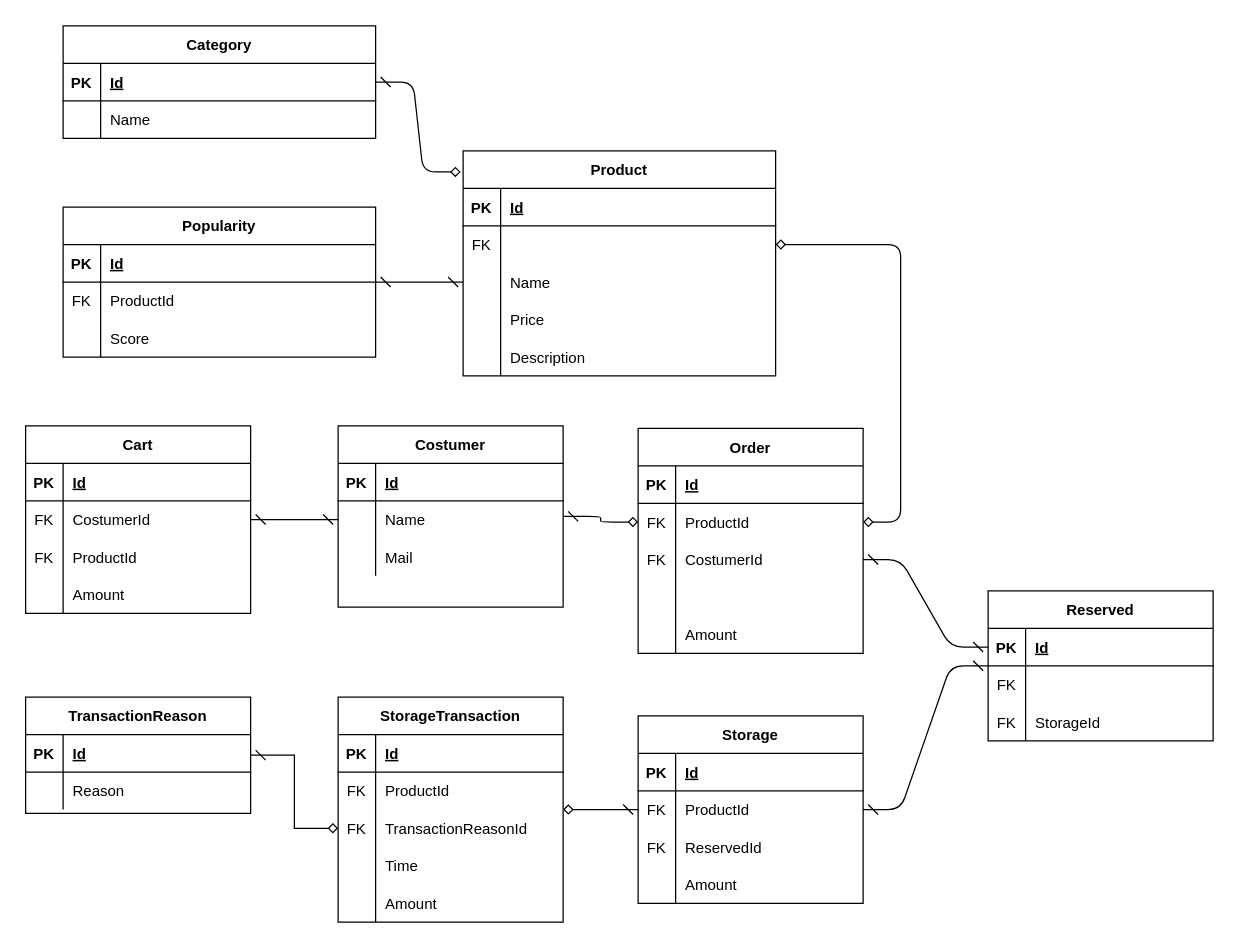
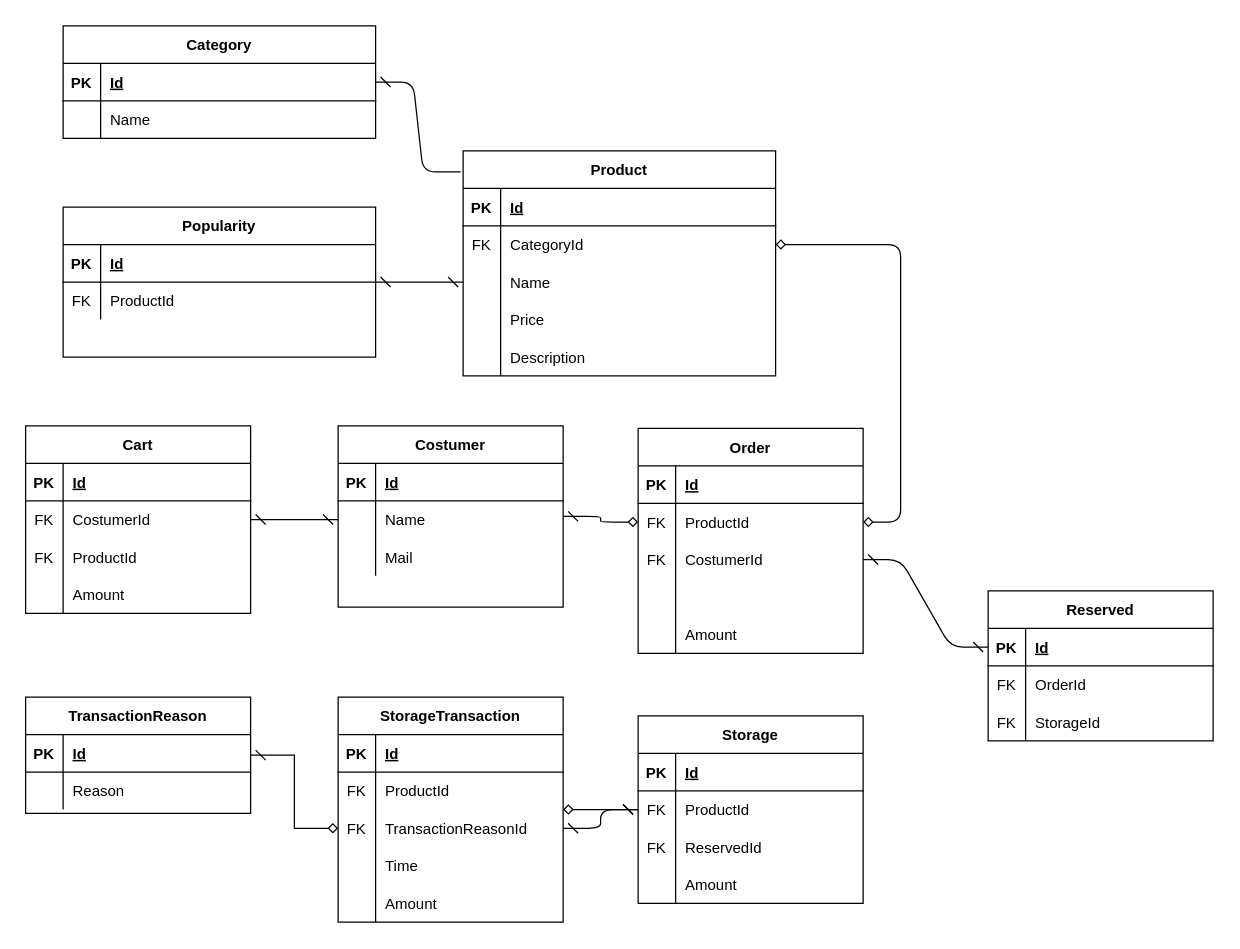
- <mxCell id="29" style="edgeStyle=entityRelationEdgeStyle;rounded=1;orthogonalLoop=1;jettySize=auto;html=1;entryX=-0.008;entryY=0.094;entryDx=0;entryDy=0;entryPerimeter=0;startArrow=dash;startFill=0;endArrow=diamond;endFill=0;" parent="1" source="30" target="13" edge="1"><mxGeometry relative="1" as="geometry" /></mxCell>
+ <mxCell id="29" style="edgeStyle=entityRelationEdgeStyle;rounded=1;orthogonalLoop=1;jettySize=auto;html=1;entryX=-0.008;entryY=0.094;entryDx=0;entryDy=0;entryPerimeter=0;startArrow=dash;startFill=0;endArrow=none;endFill=0;" parent="1" source="30" target="13" edge="1"><mxGeometry relative="1" as="geometry" /></mxCell>
+ <mxCell id="19" value="CategoryId" style="shape=partialRectangle;overflow=hidden;connectable=0;fillColor=none;top=0;left=0;bottom=0;right=0;align=left;spacingLeft=6;" parent="17" vertex="1"><mxGeometry x="30" width="220" height="30" as="geometry" /></mxCell>
- <mxCell id="12" value="Score" style="shape=partialRectangle;overflow=hidden;connectable=0;fillColor=none;top=0;left=0;bottom=0;right=0;align=left;spacingLeft=6;" parent="10" vertex="1"><mxGeometry x="30" width="220" height="30" as="geometry" /></mxCell>
+ <mxCell id="72" value="OrderId" style="shape=partialRectangle;connectable=0;fillColor=none;top=0;left=0;bottom=0;right=0;align=left;spacingLeft=6;overflow=hidden;" parent="70" vertex="1"><mxGeometry x="30" width="150" height="30" as="geometry" /></mxCell>
- <mxCell id="76" style="edgeStyle=entityRelationEdgeStyle;rounded=1;orthogonalLoop=1;jettySize=auto;html=1;startArrow=dash;startFill=0;endArrow=dash;endFill=0;" parent="1" source="77" target="66" edge="1"><mxGeometry relative="1" as="geometry" /></mxCell>
+ <mxCell id="76" style="edgeStyle=entityRelationEdgeStyle;rounded=1;orthogonalLoop=1;jettySize=auto;html=1;startArrow=dash;startFill=0;endArrow=dash;endFill=0;" parent="1" source="77" target="100" edge="1"><mxGeometry relative="1" as="geometry" /></mxCell>
